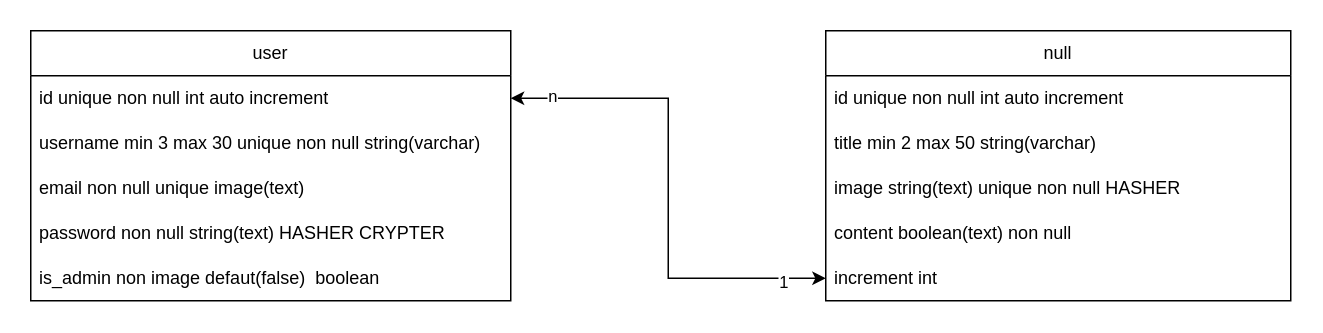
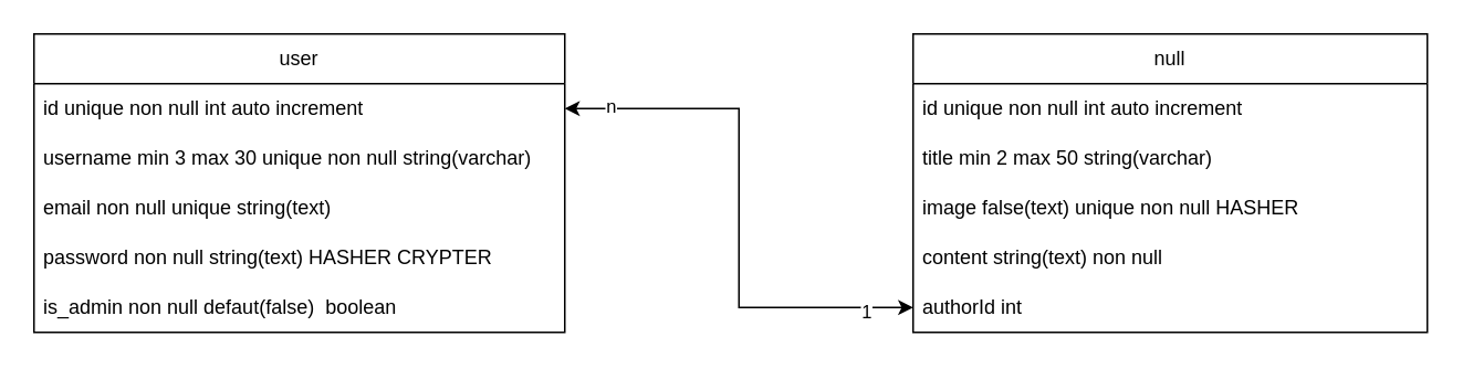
- <mxCell id="5" value="email non null unique image(text)" style="text;strokeColor=none;fillColor=none;align=left;verticalAlign=middle;spacingLeft=4;spacingRight=4;overflow=hidden;points=[[0,0.5],[1,0.5]];portConstraint=eastwest;rotatable=0;whiteSpace=wrap;html=1;" vertex="1" parent="2"><mxGeometry y="90" width="320" height="30" as="geometry" /></mxCell>
+ <mxCell id="5" value="email non null unique string(text)" style="text;strokeColor=none;fillColor=none;align=left;verticalAlign=middle;spacingLeft=4;spacingRight=4;overflow=hidden;points=[[0,0.5],[1,0.5]];portConstraint=eastwest;rotatable=0;whiteSpace=wrap;html=1;" vertex="1" parent="2"><mxGeometry y="90" width="320" height="30" as="geometry" /></mxCell>
- <mxCell id="11" value="image string(text) unique non null HASHER" style="text;strokeColor=none;fillColor=none;align=left;verticalAlign=middle;spacingLeft=4;spacingRight=4;overflow=hidden;points=[[0,0.5],[1,0.5]];portConstraint=eastwest;rotatable=0;whiteSpace=wrap;html=1;" vertex="1" parent="8"><mxGeometry y="90" width="310" height="30" as="geometry" /></mxCell>
+ <mxCell id="11" value="image false(text) unique non null HASHER" style="text;strokeColor=none;fillColor=none;align=left;verticalAlign=middle;spacingLeft=4;spacingRight=4;overflow=hidden;points=[[0,0.5],[1,0.5]];portConstraint=eastwest;rotatable=0;whiteSpace=wrap;html=1;" vertex="1" parent="8"><mxGeometry y="90" width="310" height="30" as="geometry" /></mxCell>
- <mxCell id="12" value="content boolean(text) non null" style="text;strokeColor=none;fillColor=none;align=left;verticalAlign=middle;spacingLeft=4;spacingRight=4;overflow=hidden;points=[[0,0.5],[1,0.5]];portConstraint=eastwest;rotatable=0;whiteSpace=wrap;html=1;" vertex="1" parent="8"><mxGeometry y="120" width="310" height="30" as="geometry" /></mxCell>
+ <mxCell id="12" value="content string(text) non null" style="text;strokeColor=none;fillColor=none;align=left;verticalAlign=middle;spacingLeft=4;spacingRight=4;overflow=hidden;points=[[0,0.5],[1,0.5]];portConstraint=eastwest;rotatable=0;whiteSpace=wrap;html=1;" vertex="1" parent="8"><mxGeometry y="120" width="310" height="30" as="geometry" /></mxCell>
- <mxCell id="7" value="is_admin non image defaut(false)&amp;nbsp; boolean" style="text;strokeColor=none;fillColor=none;align=left;verticalAlign=middle;spacingLeft=4;spacingRight=4;overflow=hidden;points=[[0,0.5],[1,0.5]];portConstraint=eastwest;rotatable=0;whiteSpace=wrap;html=1;" vertex="1" parent="2"><mxGeometry y="150" width="320" height="30" as="geometry" /></mxCell>
+ <mxCell id="7" value="is_admin non null defaut(false)&amp;nbsp; boolean" style="text;strokeColor=none;fillColor=none;align=left;verticalAlign=middle;spacingLeft=4;spacingRight=4;overflow=hidden;points=[[0,0.5],[1,0.5]];portConstraint=eastwest;rotatable=0;whiteSpace=wrap;html=1;" vertex="1" parent="2"><mxGeometry y="150" width="320" height="30" as="geometry" /></mxCell>
- <mxCell id="13" value="increment int" style="text;strokeColor=none;fillColor=none;align=left;verticalAlign=middle;spacingLeft=4;spacingRight=4;overflow=hidden;points=[[0,0.5],[1,0.5]];portConstraint=eastwest;rotatable=0;whiteSpace=wrap;html=1;" vertex="1" parent="8"><mxGeometry y="150" width="310" height="30" as="geometry" /></mxCell>
+ <mxCell id="13" value="authorId int" style="text;strokeColor=none;fillColor=none;align=left;verticalAlign=middle;spacingLeft=4;spacingRight=4;overflow=hidden;points=[[0,0.5],[1,0.5]];portConstraint=eastwest;rotatable=0;whiteSpace=wrap;html=1;" vertex="1" parent="8"><mxGeometry y="150" width="310" height="30" as="geometry" /></mxCell>
